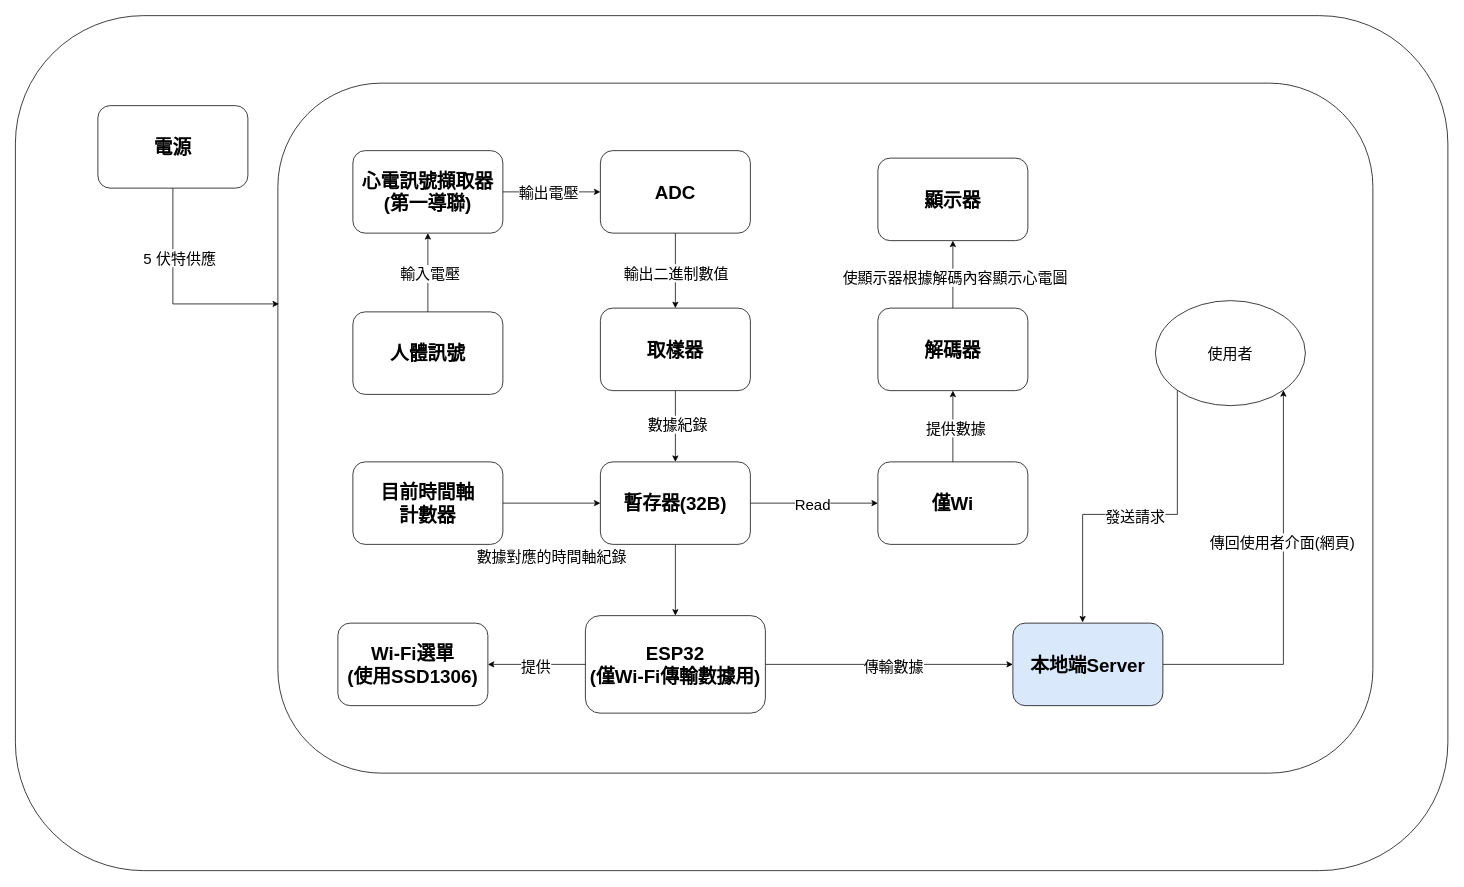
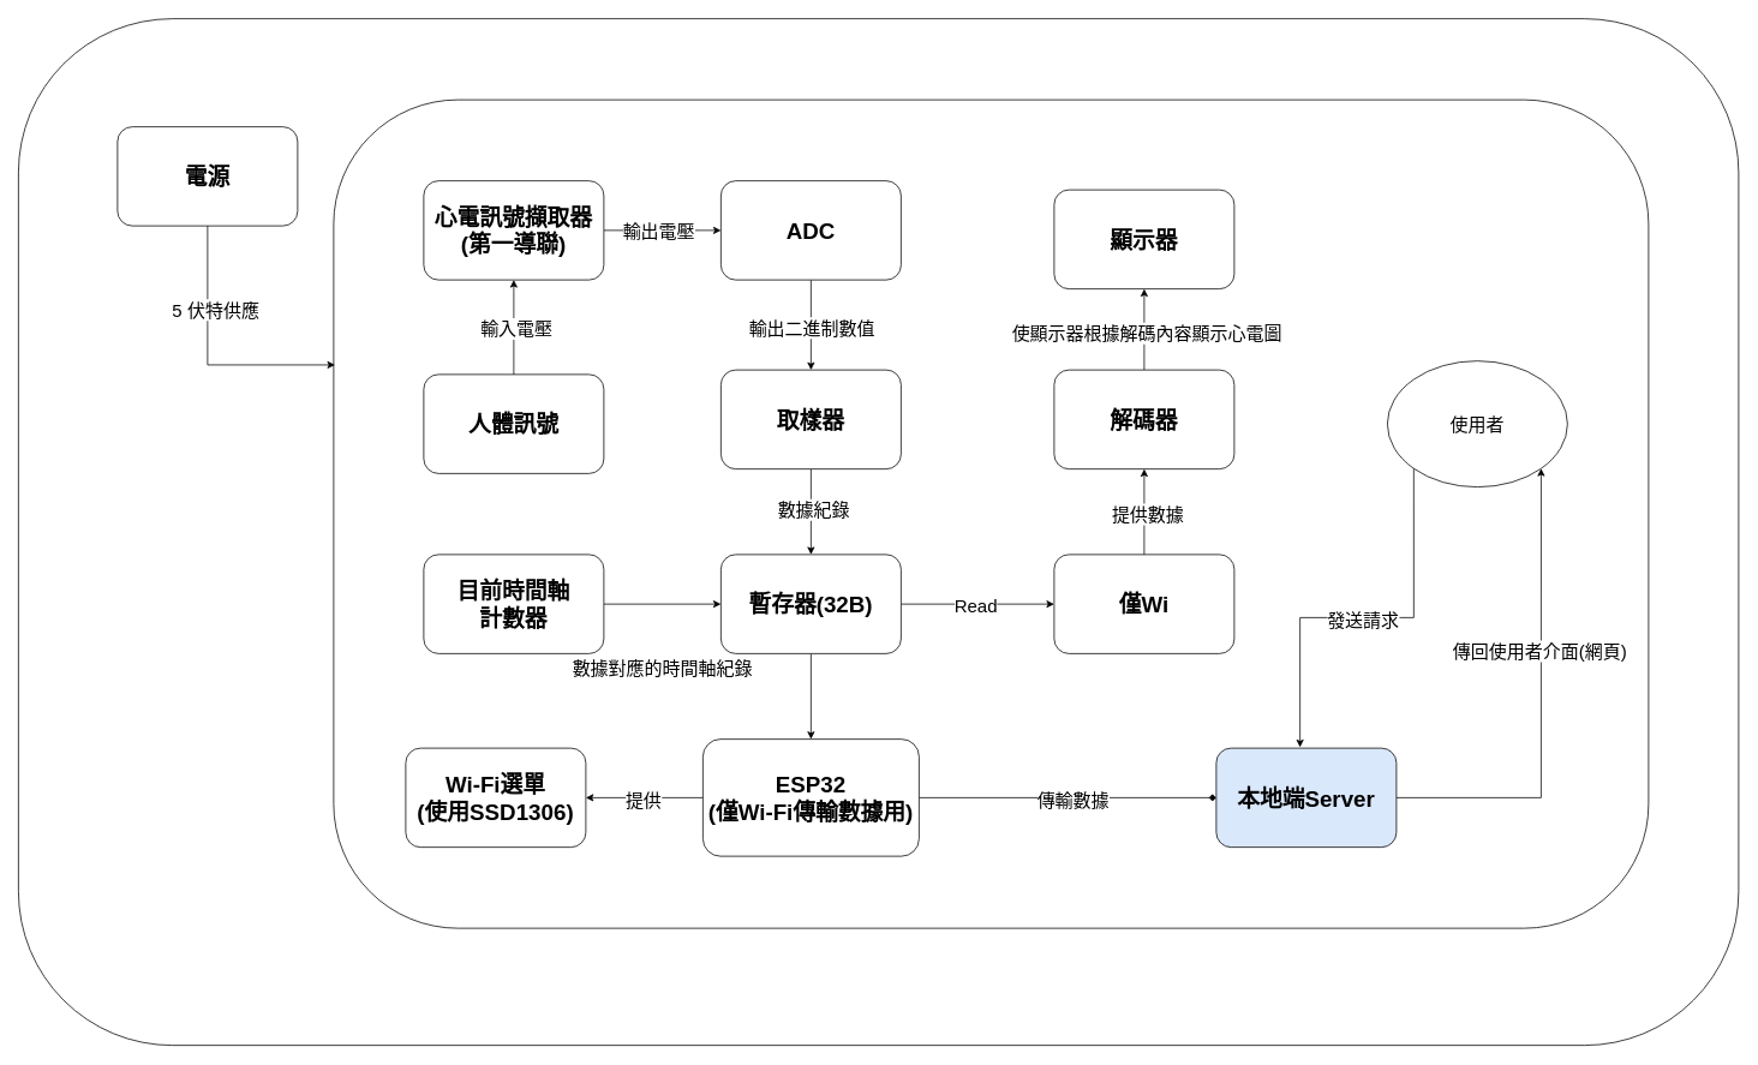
- <mxCell id="28" style="edgeStyle=orthogonalEdgeStyle;rounded=0;orthogonalLoop=1;jettySize=auto;html=1;exitX=1;exitY=0.5;exitDx=0;exitDy=0;" edge="1" parent="1" source="32" target="35"><mxGeometry relative="1" as="geometry" /></mxCell>
+ <mxCell id="28" style="edgeStyle=orthogonalEdgeStyle;rounded=0;orthogonalLoop=1;jettySize=auto;html=1;exitX=1;exitY=0.5;exitDx=0;exitDy=0;endArrow=diamond;" edge="1" parent="1" source="32" target="35"><mxGeometry relative="1" as="geometry" /></mxCell>
